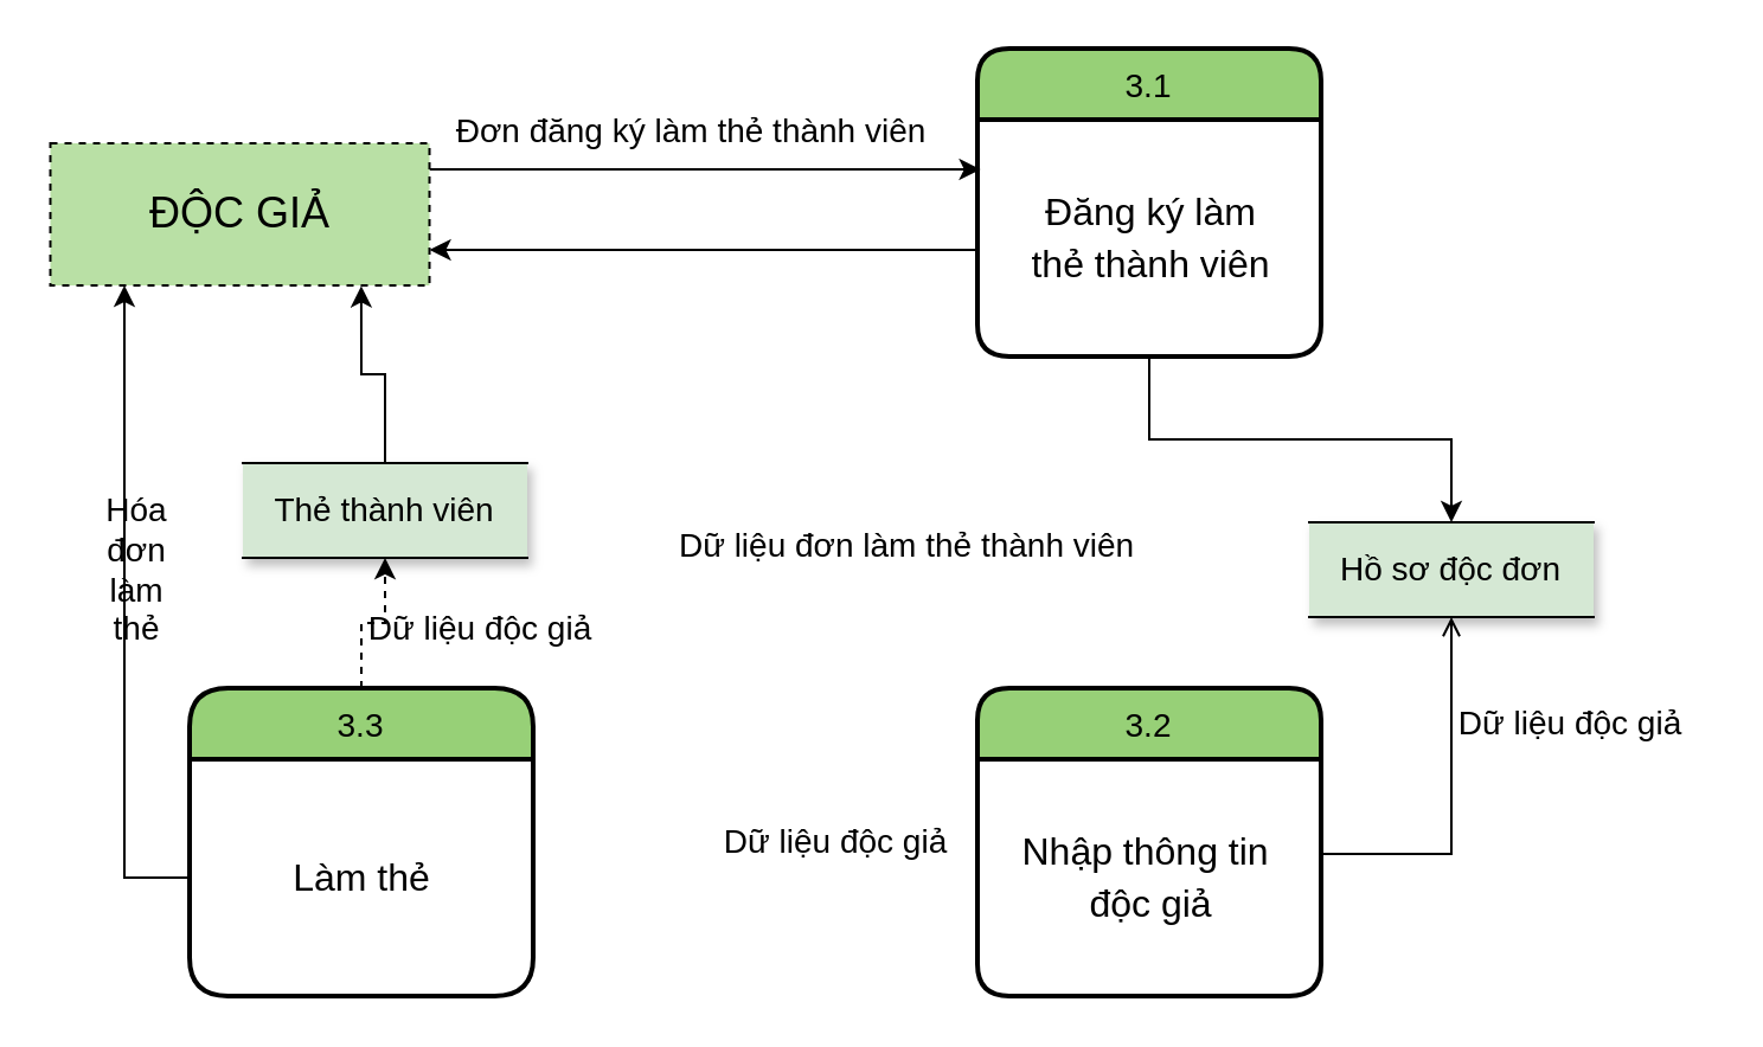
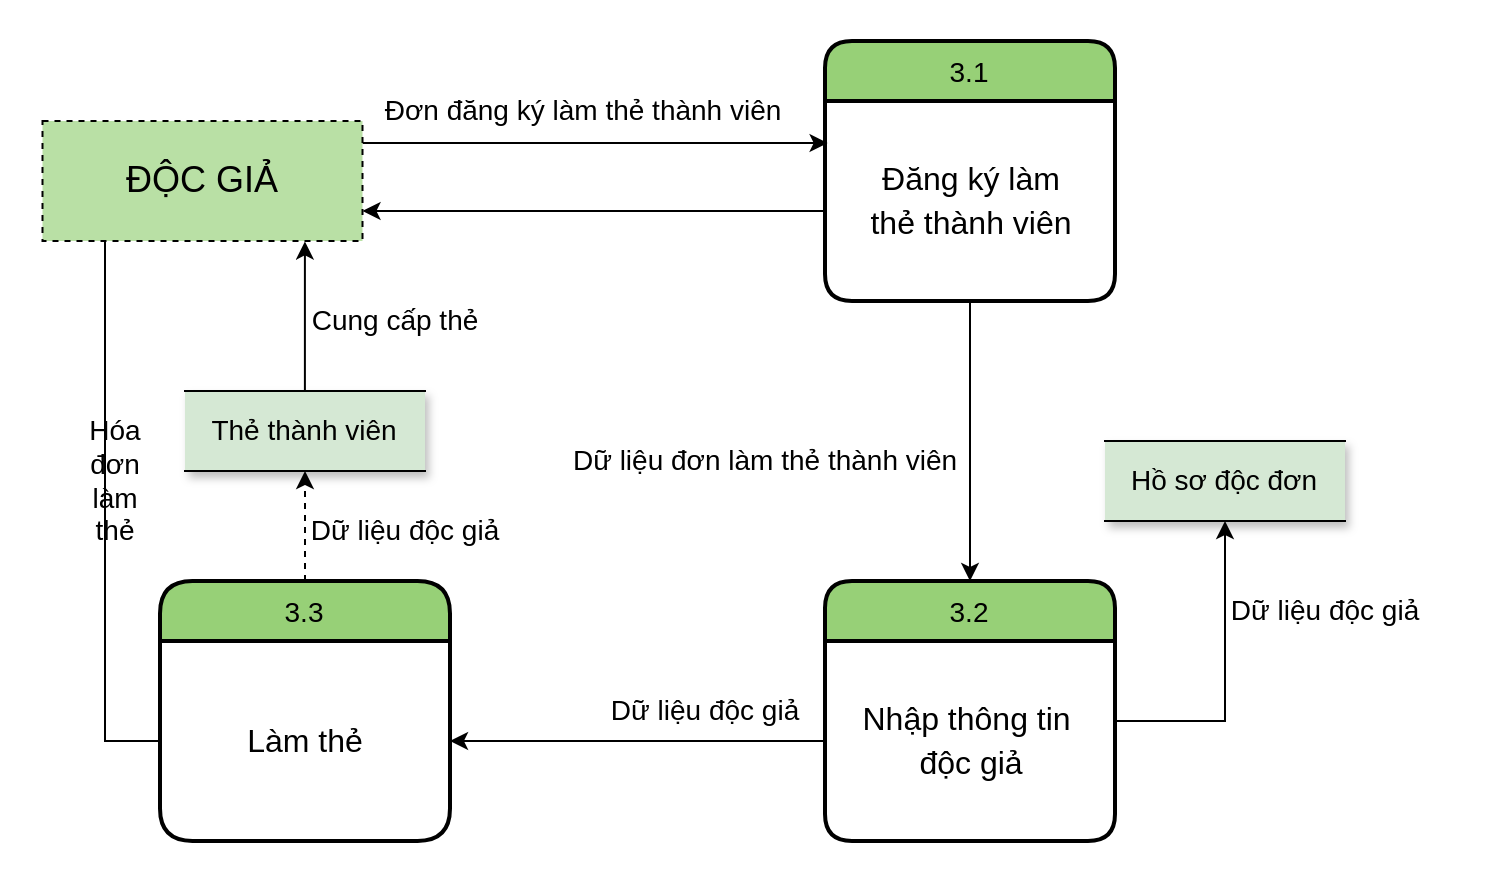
- <mxCell id="20" style="edgeStyle=orthogonalEdgeStyle;rounded=0;orthogonalLoop=1;jettySize=auto;html=1;fontSize=14;" edge="1" parent="1" source="10" target="3"><mxGeometry relative="1" as="geometry"><Array as="points"><mxPoint x="52" y="370" /></Array></mxGeometry></mxCell>
+ <mxCell id="20" style="edgeStyle=orthogonalEdgeStyle;rounded=0;orthogonalLoop=1;jettySize=auto;html=1;fontSize=14;endArrow=none;" edge="1" parent="1" source="10" target="3"><mxGeometry relative="1" as="geometry"><Array as="points"><mxPoint x="52" y="370" /></Array></mxGeometry></mxCell>
+ <mxCell id="22" value="Cung cấp thẻ" style="text;html=1;align=center;verticalAlign=middle;resizable=0;points=[];autosize=1;strokeColor=none;fillColor=none;fontSize=14;" vertex="1" parent="1"><mxGeometry x="142" y="145" width="110" height="30" as="geometry" /></mxCell>
- <mxCell id="17" style="edgeStyle=orthogonalEdgeStyle;rounded=0;orthogonalLoop=1;jettySize=auto;html=1;fontSize=14;" edge="1" parent="1" source="5" target="23"><mxGeometry relative="1" as="geometry" /></mxCell>
+ <mxCell id="17" style="edgeStyle=orthogonalEdgeStyle;rounded=0;orthogonalLoop=1;jettySize=auto;html=1;entryX=0.5;entryY=0;entryDx=0;entryDy=0;fontSize=14;" edge="1" parent="1" source="5" target="6"><mxGeometry relative="1" as="geometry" /></mxCell>
- <mxCell id="12" value="Thẻ thành viên" style="shape=partialRectangle;whiteSpace=wrap;html=1;left=0;right=0;fillColor=#D5E8D4;shadow=1;strokeColor=#000000;fontSize=14;" vertex="1" parent="1"><mxGeometry x="102" y="195" width="120" height="40" as="geometry" /></mxCell>
+ <mxCell id="12" value="Thẻ thành viên" style="shape=partialRectangle;whiteSpace=wrap;html=1;left=0;right=0;fillColor=#D5E8D4;shadow=1;strokeColor=#000000;fontSize=14;" vertex="1" parent="1"><mxGeometry x="92" y="195" width="120" height="40" as="geometry" /></mxCell>
- <mxCell id="24" style="edgeStyle=orthogonalEdgeStyle;rounded=0;orthogonalLoop=1;jettySize=auto;html=1;entryX=0.5;entryY=1;entryDx=0;entryDy=0;fontSize=14;endArrow=open;" edge="1" parent="1" source="7" target="23"><mxGeometry relative="1" as="geometry"><Array as="points"><mxPoint x="612" y="360" /></Array></mxGeometry></mxCell>
+ <mxCell id="24" style="edgeStyle=orthogonalEdgeStyle;rounded=0;orthogonalLoop=1;jettySize=auto;html=1;entryX=0.5;entryY=1;entryDx=0;entryDy=0;fontSize=14;" edge="1" parent="1" source="7" target="23"><mxGeometry relative="1" as="geometry"><Array as="points"><mxPoint x="612" y="360" /></Array></mxGeometry></mxCell>
+ <mxCell id="18" style="edgeStyle=orthogonalEdgeStyle;rounded=0;orthogonalLoop=1;jettySize=auto;html=1;fontSize=14;" edge="1" parent="1" source="7" target="10"><mxGeometry relative="1" as="geometry" /></mxCell>
